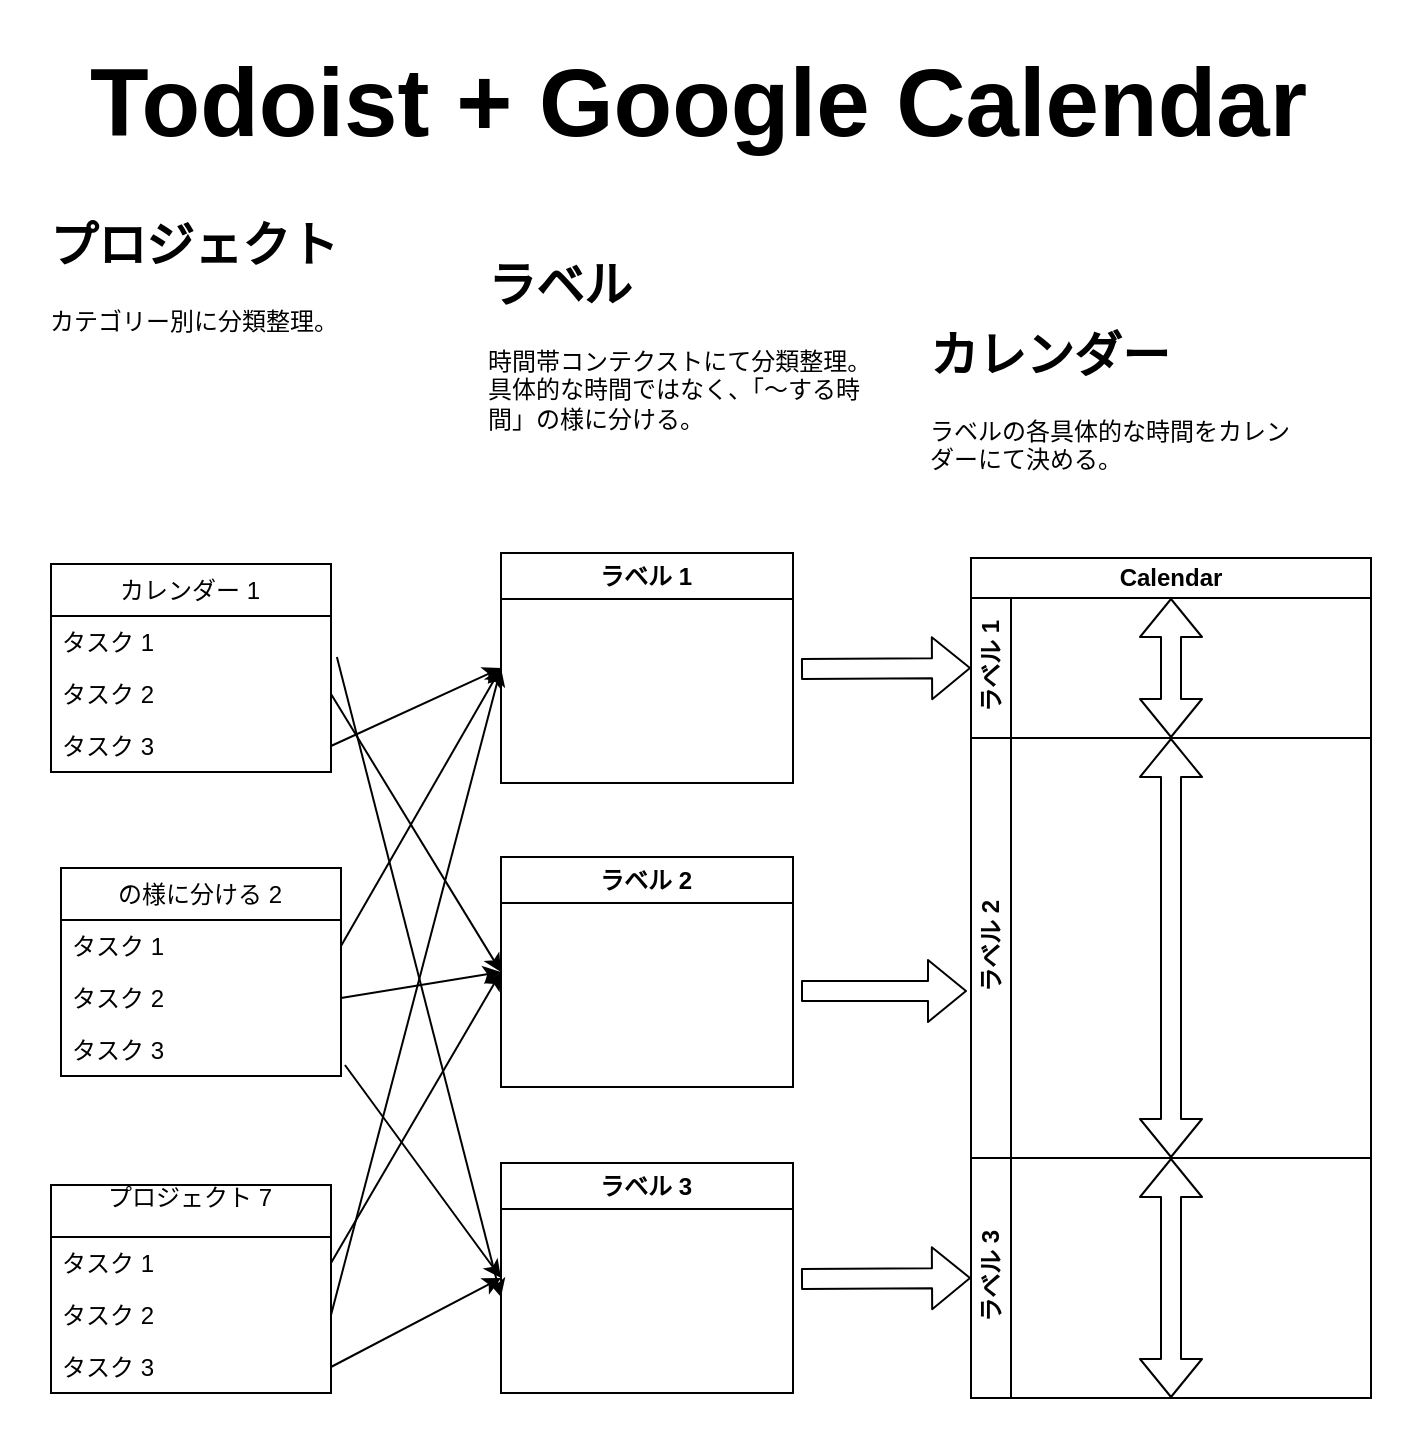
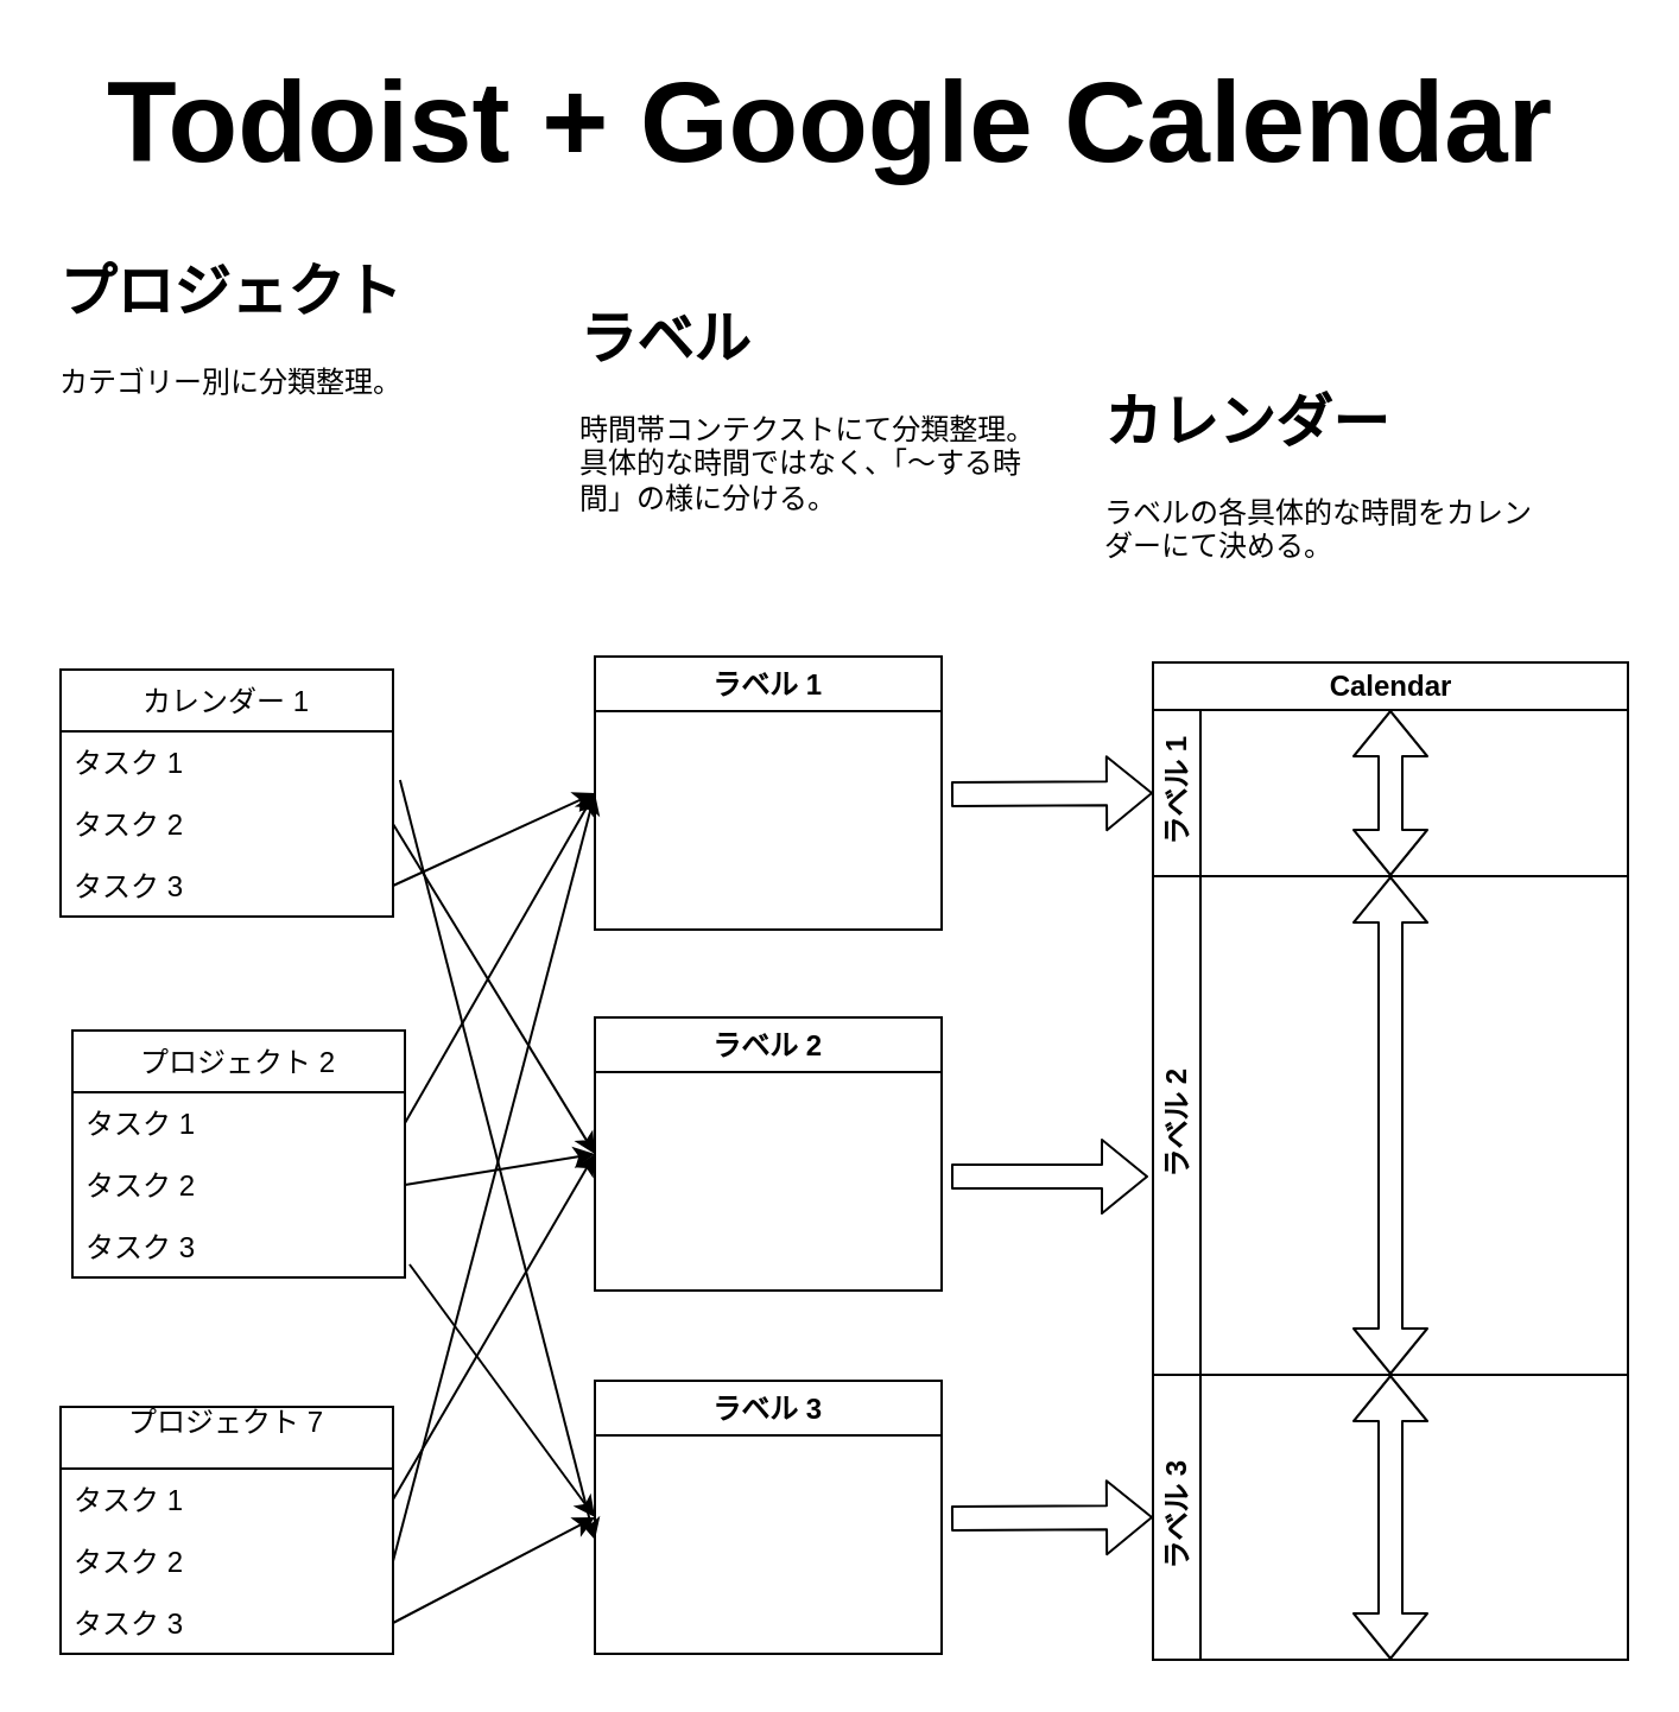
- <mxCell id="12" value="の様に分ける 2" style="swimlane;fontStyle=0;childLayout=stackLayout;horizontal=1;startSize=26;fillColor=none;horizontalStack=0;resizeParent=1;resizeParentMax=0;resizeLast=0;collapsible=1;marginBottom=0;swimlaneFillColor=#ffffff;" vertex="1" parent="1"><mxGeometry x="30" y="433.5" width="140" height="104" as="geometry" /></mxCell>
+ <mxCell id="12" value="プロジェクト 2" style="swimlane;fontStyle=0;childLayout=stackLayout;horizontal=1;startSize=26;fillColor=none;horizontalStack=0;resizeParent=1;resizeParentMax=0;resizeLast=0;collapsible=1;marginBottom=0;swimlaneFillColor=#ffffff;" vertex="1" parent="1"><mxGeometry x="30" y="433.5" width="140" height="104" as="geometry" /></mxCell>
